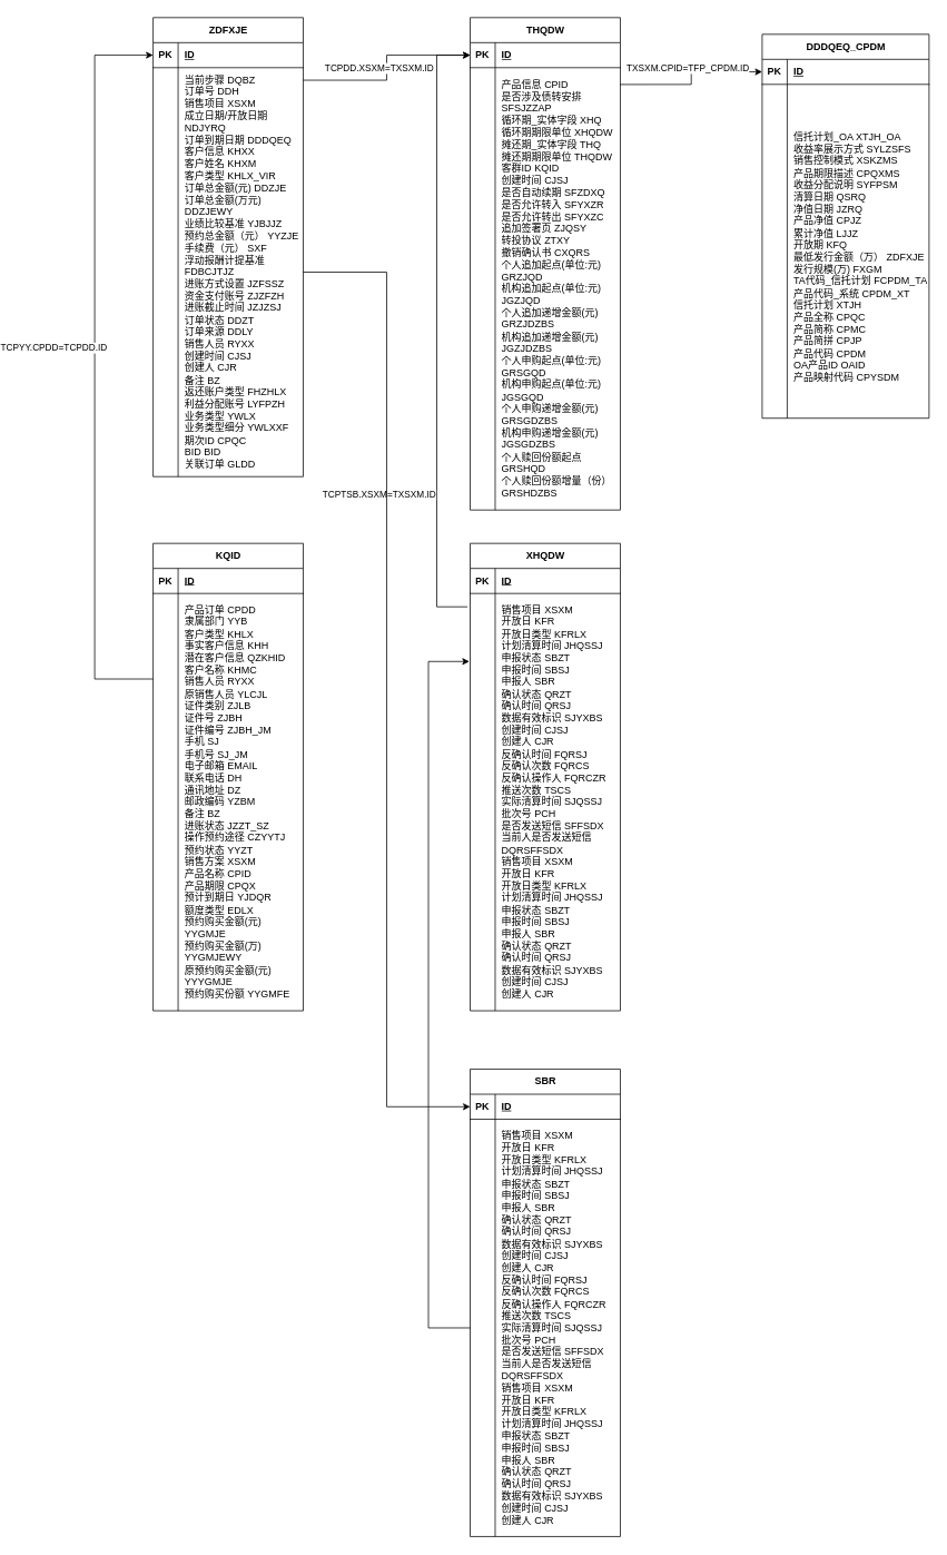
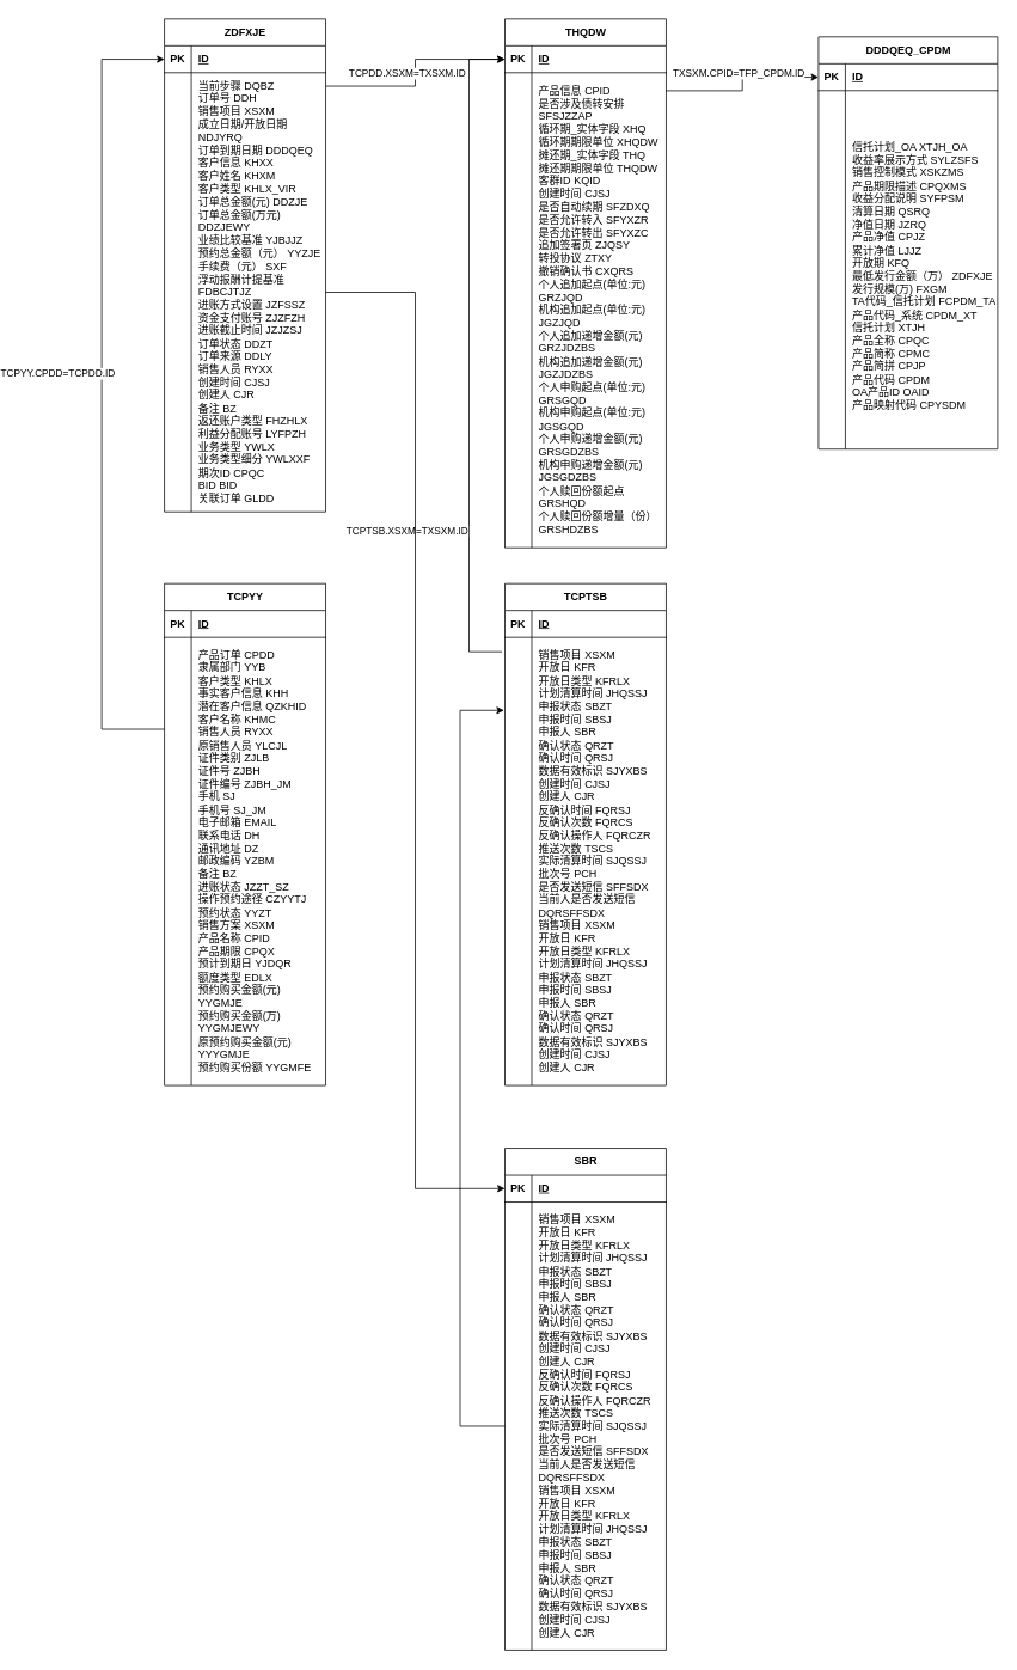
- <mxCell id="31" value="KQID" style="shape=table;startSize=30;container=1;collapsible=1;childLayout=tableLayout;fixedRows=1;rowLines=0;fontStyle=1;align=center;resizeLast=1;html=1;" parent="1" vertex="1"><mxGeometry x="90" y="650" width="180" height="560" as="geometry" /></mxCell>
+ <mxCell id="31" value="TCPYY" style="shape=table;startSize=30;container=1;collapsible=1;childLayout=tableLayout;fixedRows=1;rowLines=0;fontStyle=1;align=center;resizeLast=1;html=1;" parent="1" vertex="1"><mxGeometry x="90" y="650" width="180" height="560" as="geometry" /></mxCell>
- <mxCell id="38" value="XHQDW" style="shape=table;startSize=30;container=1;collapsible=1;childLayout=tableLayout;fixedRows=1;rowLines=0;fontStyle=1;align=center;resizeLast=1;html=1;" parent="1" vertex="1"><mxGeometry x="470" y="650" width="180" height="560" as="geometry" /></mxCell>
+ <mxCell id="38" value="TCPTSB" style="shape=table;startSize=30;container=1;collapsible=1;childLayout=tableLayout;fixedRows=1;rowLines=0;fontStyle=1;align=center;resizeLast=1;html=1;" parent="1" vertex="1"><mxGeometry x="470" y="650" width="180" height="560" as="geometry" /></mxCell>
